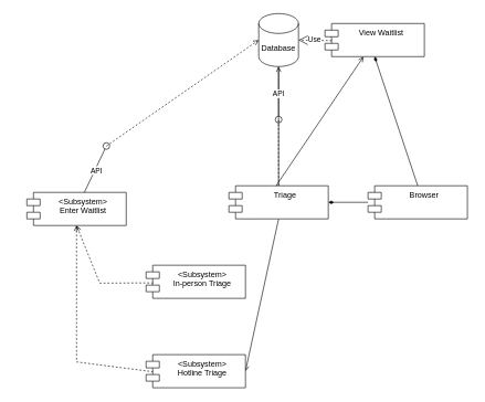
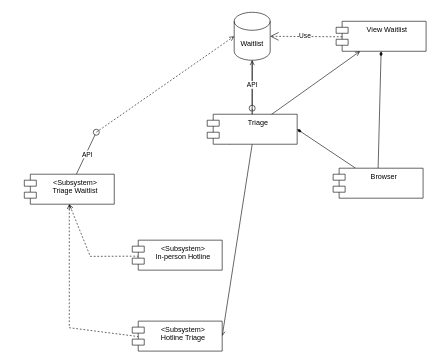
- <mxCell id="2" value="&lt;div&gt;View Waitlist&lt;/div&gt;" style="shape=module;align=left;spacingLeft=20;align=center;verticalAlign=top;whiteSpace=wrap;html=1;" vertex="1" parent="1"><mxGeometry x="490" y="35" width="150" height="50" as="geometry" /></mxCell>
+ <mxCell id="2" value="&lt;div&gt;View Waitlist&lt;/div&gt;" style="shape=module;align=left;spacingLeft=20;align=center;verticalAlign=top;whiteSpace=wrap;html=1;" vertex="1" parent="1"><mxGeometry x="560" y="35" width="150" height="50" as="geometry" /></mxCell>
- <mxCell id="7" value="Database" style="shape=cylinder3;whiteSpace=wrap;html=1;boundedLbl=1;backgroundOutline=1;size=15;" vertex="1" parent="1"><mxGeometry x="390" y="20" width="60" height="80" as="geometry" /></mxCell>
+ <mxCell id="7" value="Waitlist" style="shape=cylinder3;whiteSpace=wrap;html=1;boundedLbl=1;backgroundOutline=1;size=15;" vertex="1" parent="1"><mxGeometry x="390" y="20" width="60" height="80" as="geometry" /></mxCell>
- <mxCell id="6" value="&lt;div&gt;Triage&lt;/div&gt;" style="shape=module;align=left;spacingLeft=20;align=center;verticalAlign=top;whiteSpace=wrap;html=1;" vertex="1" parent="1"><mxGeometry x="345" y="280" width="150" height="50" as="geometry" /></mxCell>
+ <mxCell id="6" value="&lt;div&gt;Triage&lt;/div&gt;" style="shape=module;align=left;spacingLeft=20;align=center;verticalAlign=top;whiteSpace=wrap;html=1;" vertex="1" parent="1"><mxGeometry x="345" y="190" width="150" height="50" as="geometry" /></mxCell>
- <mxCell id="9" value="&amp;lt;Subsystem&amp;gt;&lt;div&gt;Enter Waitlist&lt;br&gt;&lt;/div&gt;" style="shape=module;align=left;spacingLeft=20;align=center;verticalAlign=top;whiteSpace=wrap;html=1;" vertex="1" parent="1"><mxGeometry x="40" y="290" width="150" height="50" as="geometry" /></mxCell>
+ <mxCell id="9" value="&amp;lt;Subsystem&amp;gt;&lt;div&gt;Triage Waitlist&lt;br&gt;&lt;/div&gt;" style="shape=module;align=left;spacingLeft=20;align=center;verticalAlign=top;whiteSpace=wrap;html=1;" vertex="1" parent="1"><mxGeometry x="40" y="290" width="150" height="50" as="geometry" /></mxCell>
- <mxCell id="13" value="&amp;lt;Subsystem&amp;gt;&lt;div&gt;In-person Triage&lt;br&gt;&lt;/div&gt;" style="shape=module;align=left;spacingLeft=20;align=center;verticalAlign=top;whiteSpace=wrap;html=1;" vertex="1" parent="1"><mxGeometry x="220" y="400" width="150" height="50" as="geometry" /></mxCell>
+ <mxCell id="13" value="&amp;lt;Subsystem&amp;gt;&lt;div&gt;In-person Hotline&lt;br&gt;&lt;/div&gt;" style="shape=module;align=left;spacingLeft=20;align=center;verticalAlign=top;whiteSpace=wrap;html=1;" vertex="1" parent="1"><mxGeometry x="220" y="400" width="150" height="50" as="geometry" /></mxCell>
